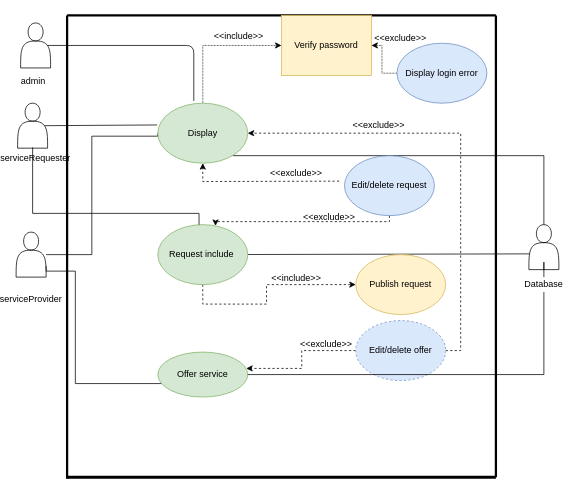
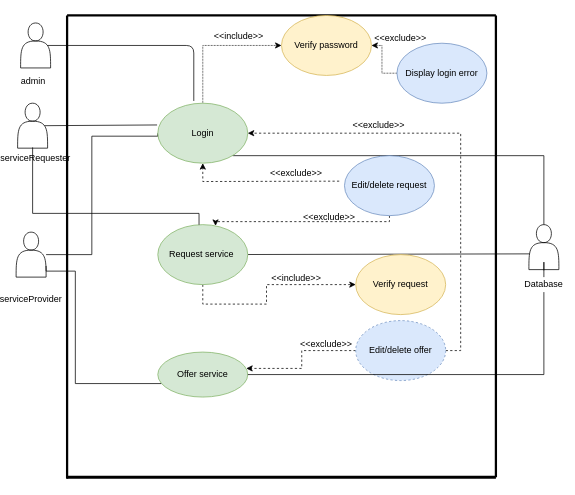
- <mxCell id="17" value="Verify password" style="whiteSpace=wrap;html=1;fontSize=12;fillColor=#fff2cc;strokeColor=#d6b656;rounded=0;" vertex="1" parent="1"><mxGeometry x="374" y="20" width="120" height="80" as="geometry" /></mxCell>
+ <mxCell id="17" value="Verify password" style="ellipse;whiteSpace=wrap;html=1;fontSize=12;fillColor=#fff2cc;strokeColor=#d6b656;" vertex="1" parent="1"><mxGeometry x="374" y="20" width="120" height="80" as="geometry" /></mxCell>
- <mxCell id="12" value="Display" style="ellipse;whiteSpace=wrap;html=1;fontSize=12;fillColor=#d5e8d4;strokeColor=#82b366;" vertex="1" parent="1"><mxGeometry x="209" y="137" width="120" height="80" as="geometry" /></mxCell>
+ <mxCell id="12" value="Login" style="ellipse;whiteSpace=wrap;html=1;fontSize=12;fillColor=#d5e8d4;strokeColor=#82b366;" vertex="1" parent="1"><mxGeometry x="209" y="137" width="120" height="80" as="geometry" /></mxCell>
- <mxCell id="15" value="Request include&amp;nbsp;" style="ellipse;whiteSpace=wrap;html=1;fontSize=12;fillColor=#d5e8d4;strokeColor=#82b366;" vertex="1" parent="1"><mxGeometry x="209" y="299" width="120" height="80" as="geometry" /></mxCell>
+ <mxCell id="15" value="Request service&amp;nbsp;" style="ellipse;whiteSpace=wrap;html=1;fontSize=12;fillColor=#d5e8d4;strokeColor=#82b366;" vertex="1" parent="1"><mxGeometry x="209" y="299" width="120" height="80" as="geometry" /></mxCell>
- <mxCell id="16" value="Publish request" style="ellipse;whiteSpace=wrap;html=1;fontSize=12;fillColor=#fff2cc;strokeColor=#d6b656;" vertex="1" parent="1"><mxGeometry x="473" y="339" width="120" height="80" as="geometry" /></mxCell>
+ <mxCell id="16" value="Verify request" style="ellipse;whiteSpace=wrap;html=1;fontSize=12;fillColor=#fff2cc;strokeColor=#d6b656;" vertex="1" parent="1"><mxGeometry x="473" y="339" width="120" height="80" as="geometry" /></mxCell>
